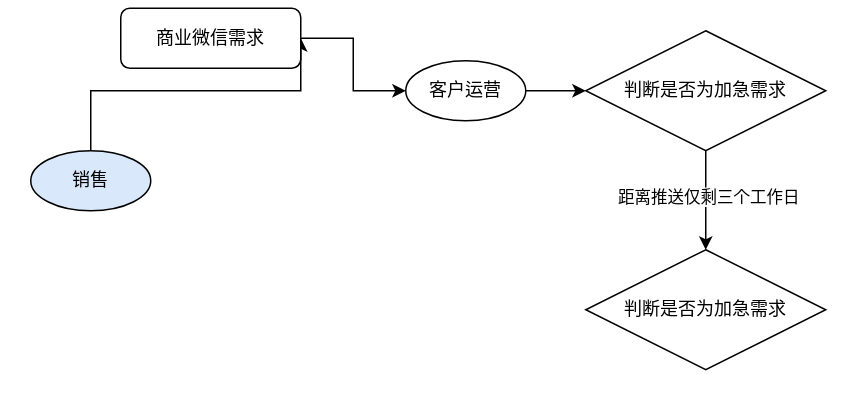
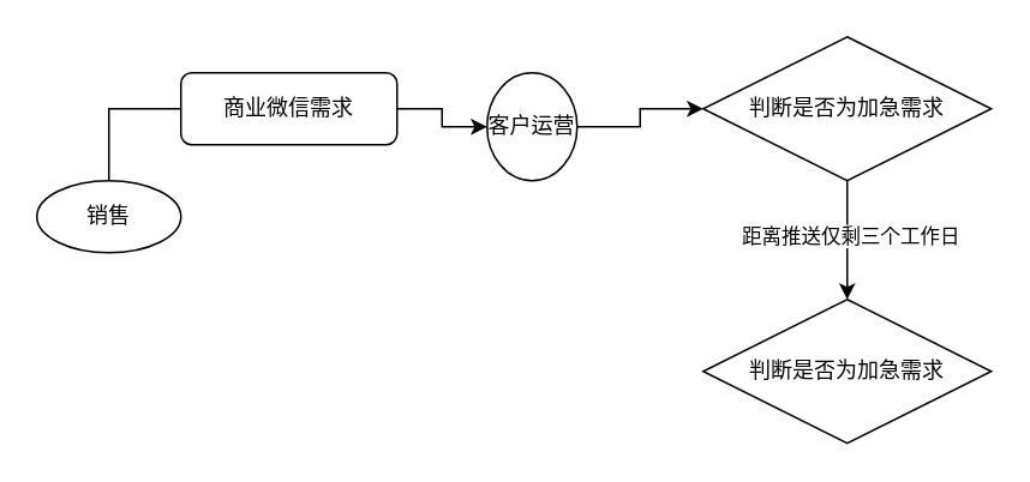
- <mxCell id="4" value="商业微信需求" style="rounded=1;whiteSpace=wrap;html=1;fontSize=12;glass=0;strokeWidth=1;shadow=0;direction=west;" vertex="1" parent="1"><mxGeometry x="80" y="5" width="120" height="40" as="geometry" /></mxCell>
+ <mxCell id="4" value="商业微信需求" style="rounded=1;whiteSpace=wrap;html=1;fontSize=12;glass=0;strokeWidth=1;shadow=0;direction=west;" vertex="1" parent="1"><mxGeometry x="100" y="40" width="120" height="40" as="geometry" /></mxCell>
- <mxCell id="10" value="客户运营" style="ellipse;whiteSpace=wrap;html=1;" vertex="1" parent="1"><mxGeometry x="270" y="40" width="80" height="40" as="geometry" /></mxCell>
+ <mxCell id="10" value="客户运营" style="ellipse;whiteSpace=wrap;html=1;" vertex="1" parent="1"><mxGeometry x="270" y="40" width="50" height="60" as="geometry" /></mxCell>
- <mxCell id="9" value="销售" style="ellipse;whiteSpace=wrap;html=1;fillColor=#dae8fc;" vertex="1" parent="1"><mxGeometry x="20" y="100" width="80" height="40" as="geometry" /></mxCell>
+ <mxCell id="9" value="销售" style="ellipse;whiteSpace=wrap;html=1;" vertex="1" parent="1"><mxGeometry x="20" y="100" width="80" height="40" as="geometry" /></mxCell>
